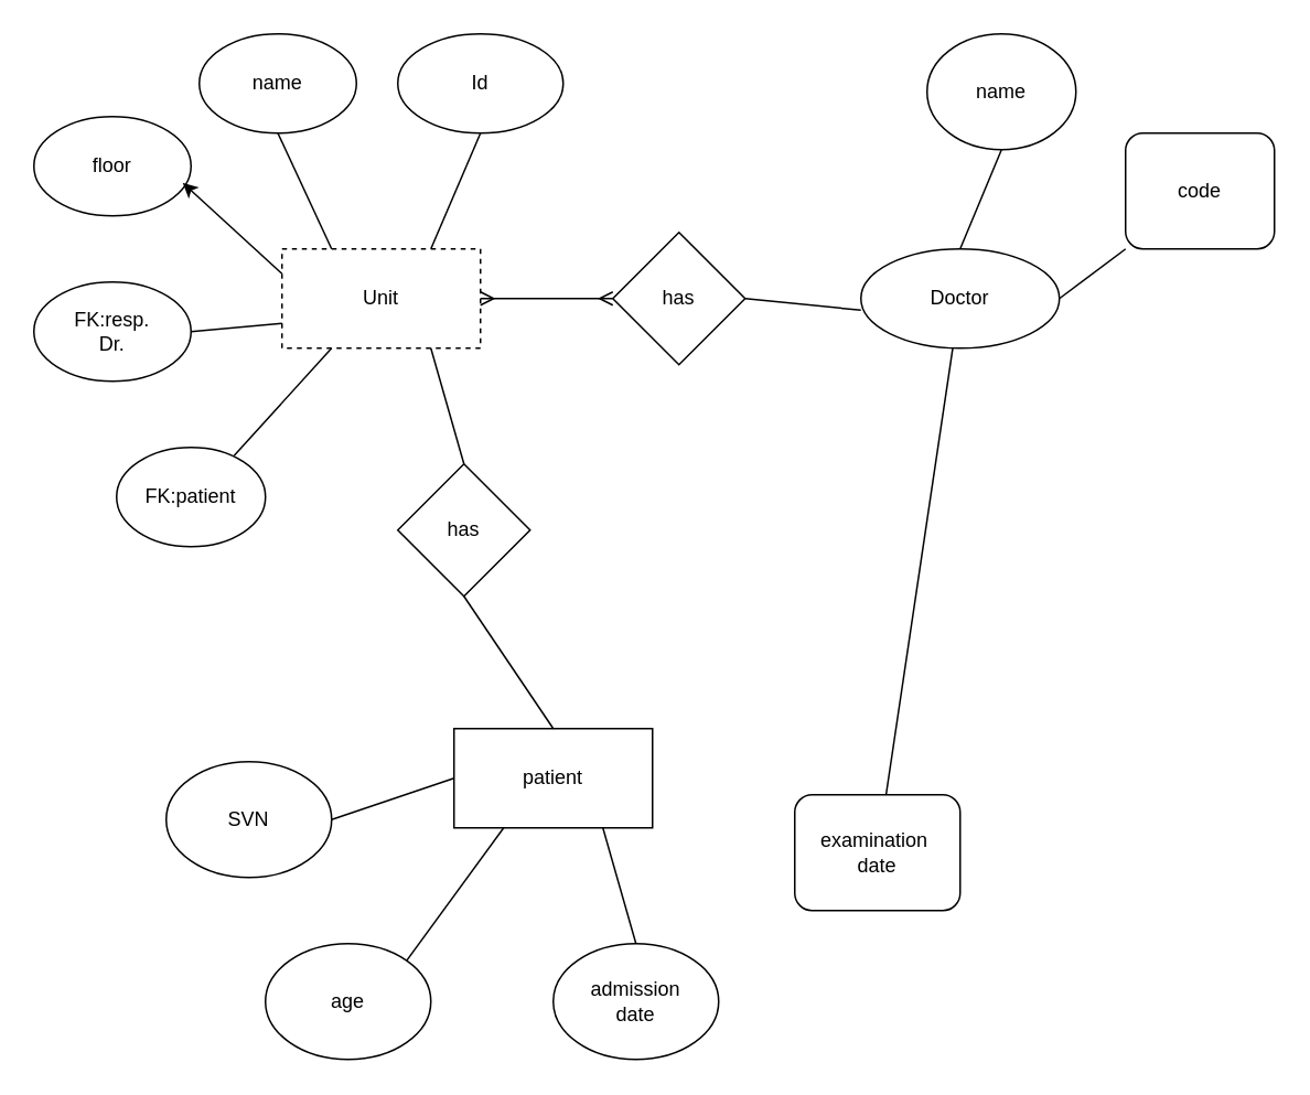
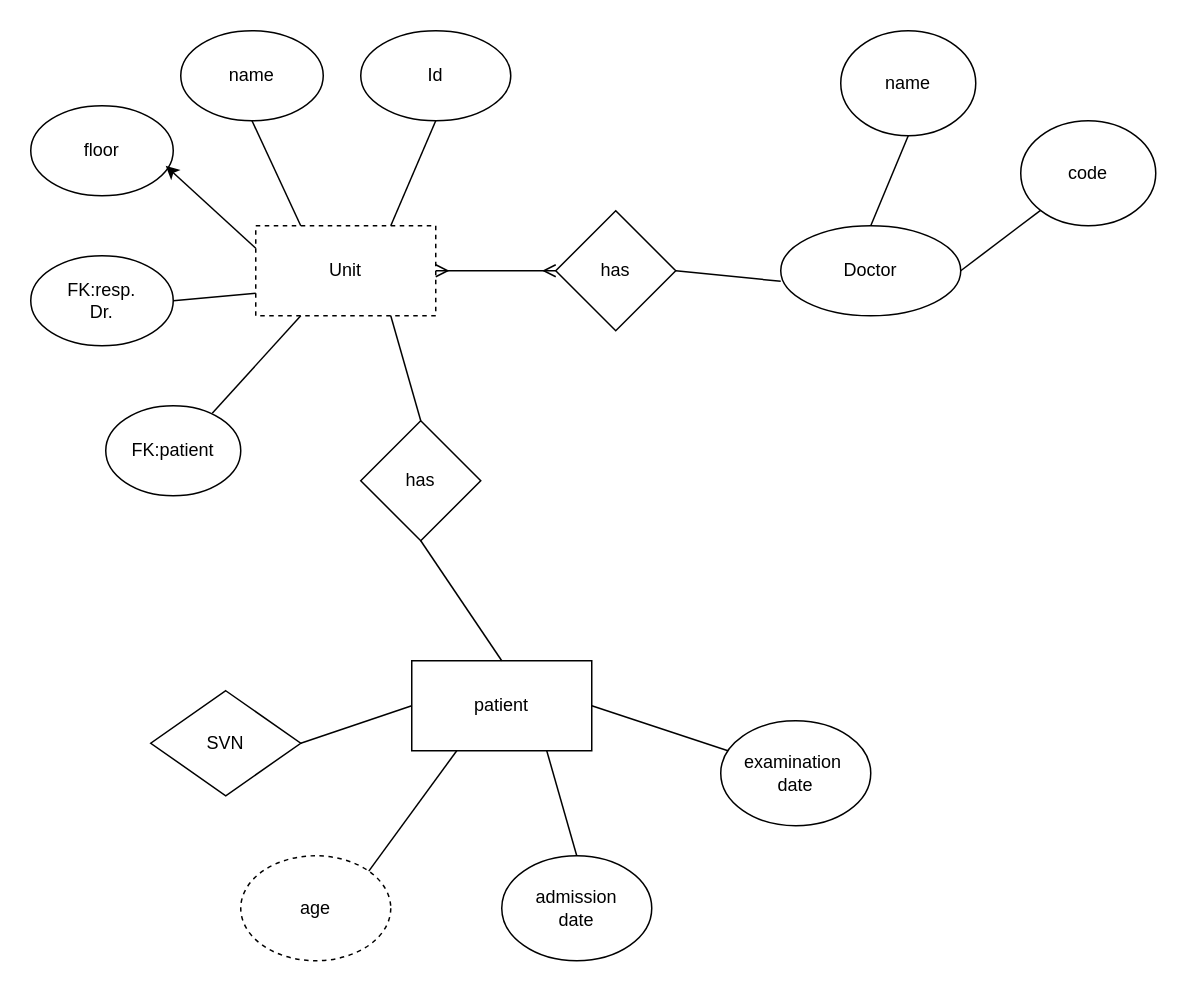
- <mxCell id="14" value="code" style="whiteSpace=wrap;html=1;rounded=1;" vertex="1" parent="1"><mxGeometry x="680" y="80" width="90" height="70" as="geometry" /></mxCell>
+ <mxCell id="14" value="code" style="ellipse;whiteSpace=wrap;html=1;" vertex="1" parent="1"><mxGeometry x="680" y="80" width="90" height="70" as="geometry" /></mxCell>
- <mxCell id="26" value="" style="endArrow=none;html=1;" edge="1" parent="1" source="19" target="13"><mxGeometry width="50" height="50" relative="1" as="geometry"><mxPoint x="350" y="420" as="sourcePoint" /><mxPoint x="400" y="370" as="targetPoint" /></mxGeometry></mxCell>
+ <mxCell id="26" value="" style="endArrow=none;html=1;entryX=1;entryY=0.5;entryDx=0;entryDy=0;" edge="1" parent="1" source="19" target="18"><mxGeometry width="50" height="50" relative="1" as="geometry"><mxPoint x="350" y="420" as="sourcePoint" /><mxPoint x="400" y="370" as="targetPoint" /></mxGeometry></mxCell>
- <mxCell id="22" value="SVN" style="ellipse;whiteSpace=wrap;html=1;" vertex="1" parent="1"><mxGeometry x="100" y="460" width="100" height="70" as="geometry" /></mxCell>
+ <mxCell id="22" value="SVN" style="rhombus;whiteSpace=wrap;html=1;" vertex="1" parent="1"><mxGeometry x="100" y="460" width="100" height="70" as="geometry" /></mxCell>
- <mxCell id="19" value="examination&amp;nbsp;&lt;br&gt;date" style="whiteSpace=wrap;html=1;rounded=1;" vertex="1" parent="1"><mxGeometry x="480" y="480" width="100" height="70" as="geometry" /></mxCell>
+ <mxCell id="19" value="examination&amp;nbsp;&lt;br&gt;date" style="ellipse;whiteSpace=wrap;html=1;" vertex="1" parent="1"><mxGeometry x="480" y="480" width="100" height="70" as="geometry" /></mxCell>
- <mxCell id="21" value="age" style="ellipse;whiteSpace=wrap;html=1;" vertex="1" parent="1"><mxGeometry x="160" y="570" width="100" height="70" as="geometry" /></mxCell>
+ <mxCell id="21" value="age" style="ellipse;whiteSpace=wrap;html=1;dashed=1;" vertex="1" parent="1"><mxGeometry x="160" y="570" width="100" height="70" as="geometry" /></mxCell>
